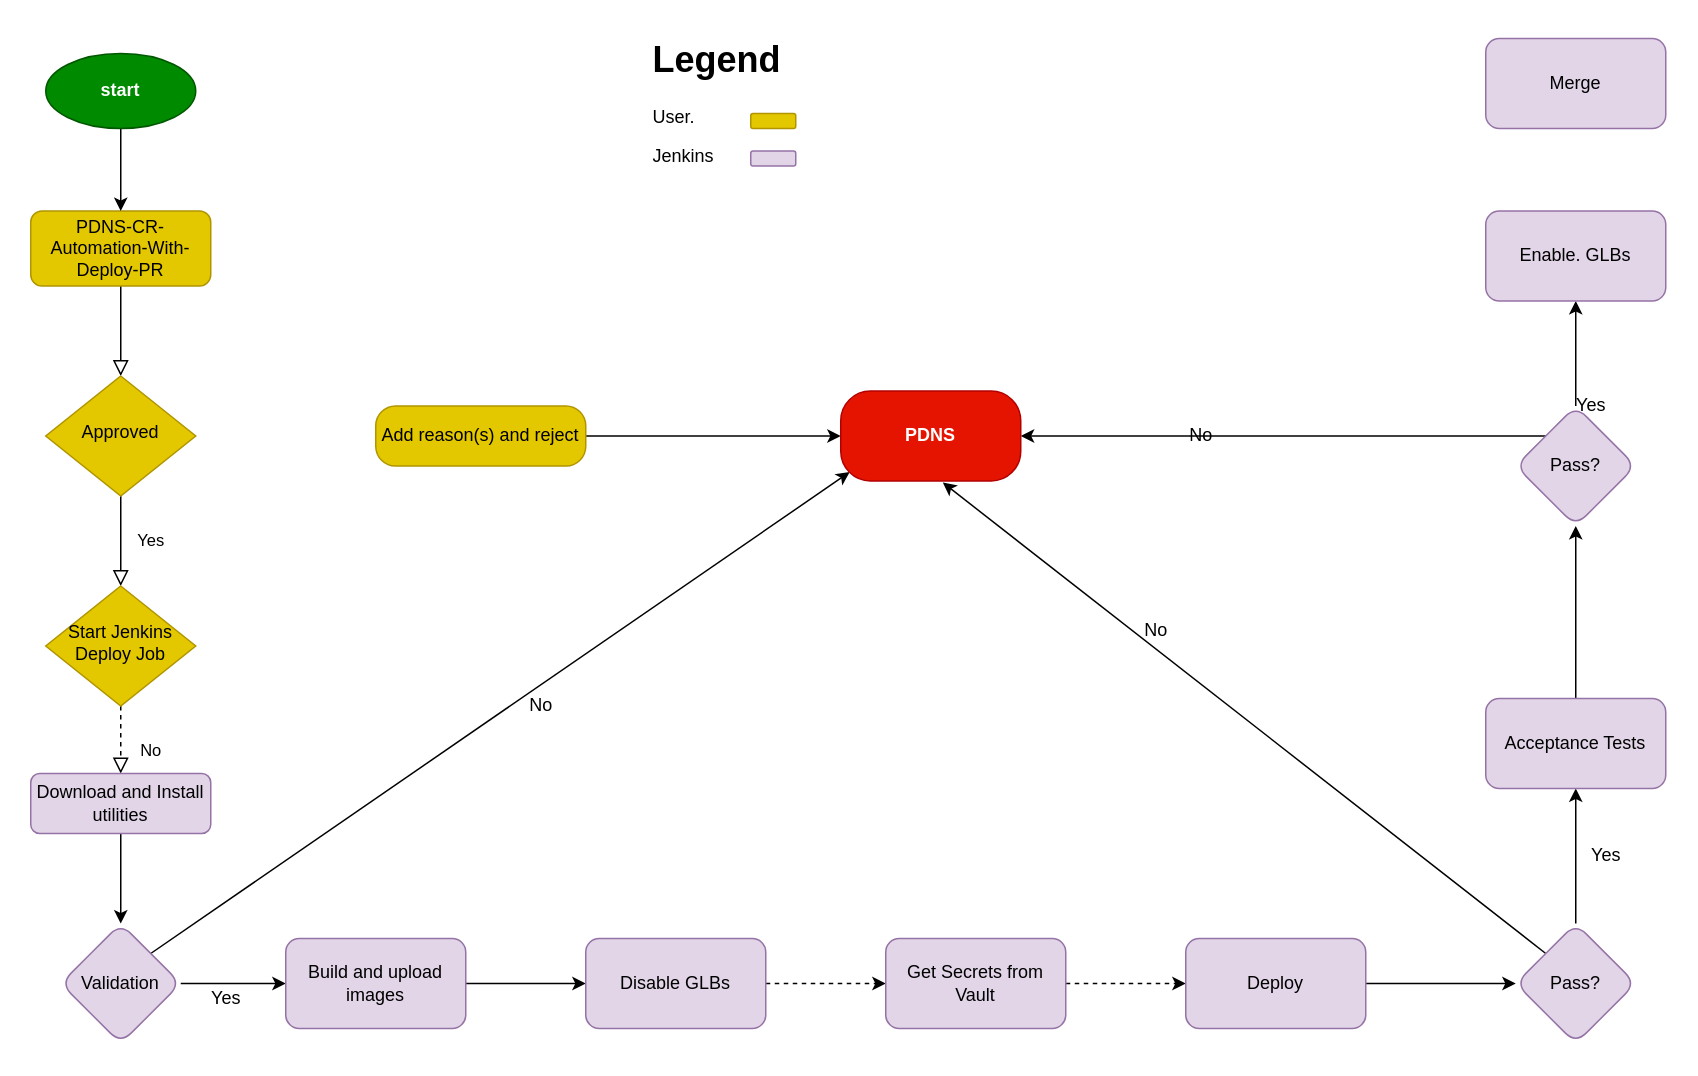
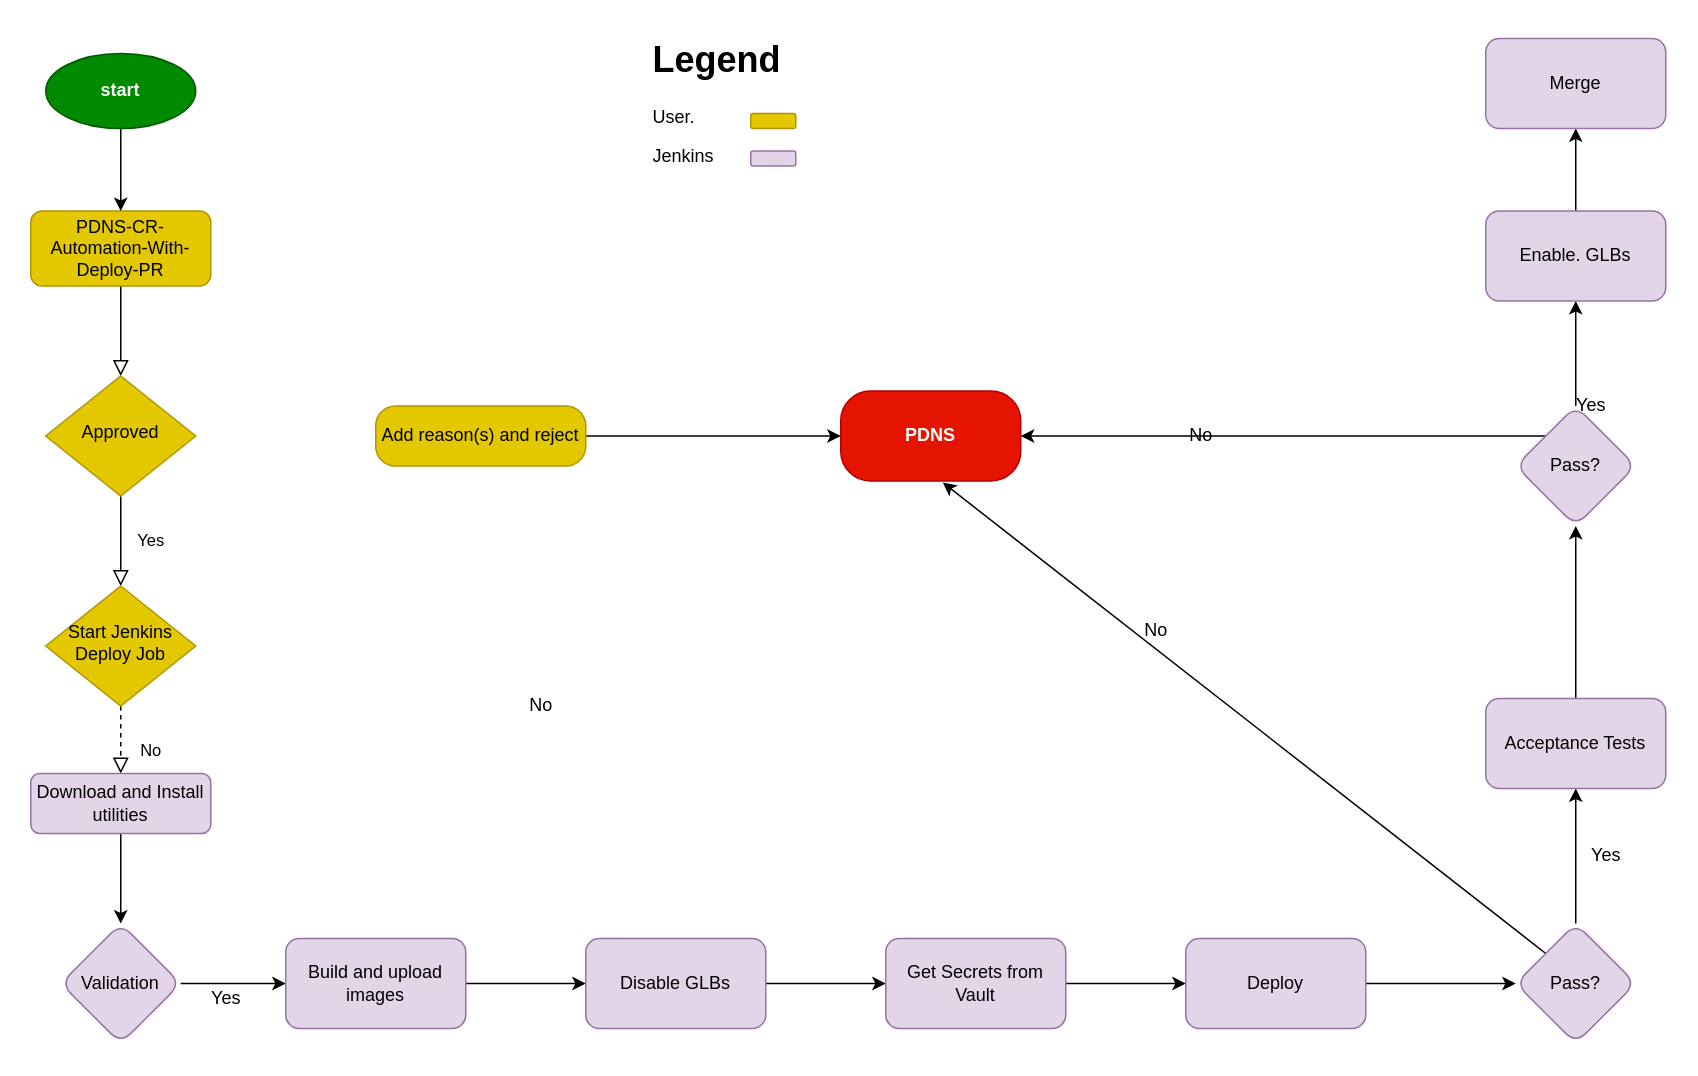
+ <mxCell id="33" value="" style="edgeStyle=none;rounded=0;orthogonalLoop=1;jettySize=auto;html=1;" edge="1" parent="1" source="34" target="35"><mxGeometry relative="1" as="geometry" /></mxCell>
- <mxCell id="15" style="edgeStyle=none;rounded=0;orthogonalLoop=1;jettySize=auto;html=1;exitX=1;exitY=0;exitDx=0;exitDy=0;entryX=0.05;entryY=0.9;entryDx=0;entryDy=0;entryPerimeter=0;" edge="1" parent="1" source="16" target="36"><mxGeometry relative="1" as="geometry"><mxPoint x="570" y="310" as="targetPoint" /></mxGeometry></mxCell>
- <mxCell id="19" value="" style="edgeStyle=none;rounded=0;orthogonalLoop=1;jettySize=auto;html=1;dashed=1;" edge="1" parent="1" source="20" target="22"><mxGeometry relative="1" as="geometry" /></mxCell>
+ <mxCell id="19" value="" style="edgeStyle=none;rounded=0;orthogonalLoop=1;jettySize=auto;html=1;" edge="1" parent="1" source="20" target="22"><mxGeometry relative="1" as="geometry" /></mxCell>
- <mxCell id="21" value="" style="edgeStyle=none;rounded=0;orthogonalLoop=1;jettySize=auto;html=1;dashed=1;" edge="1" parent="1" source="22" target="24"><mxGeometry relative="1" as="geometry" /></mxCell>
+ <mxCell id="21" value="" style="edgeStyle=none;rounded=0;orthogonalLoop=1;jettySize=auto;html=1;" edge="1" parent="1" source="22" target="24"><mxGeometry relative="1" as="geometry" /></mxCell>
